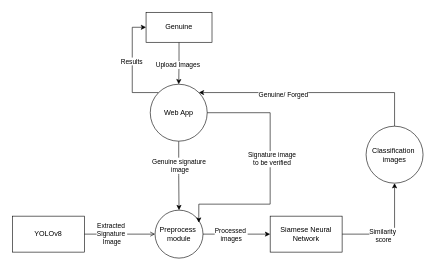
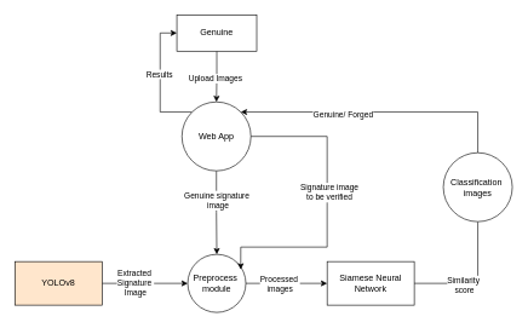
- <mxCell id="5" style="edgeStyle=orthogonalEdgeStyle;rounded=0;orthogonalLoop=1;jettySize=auto;html=1;entryX=0.5;entryY=1;entryDx=0;entryDy=0;" parent="1" source="7" target="21" edge="1"><mxGeometry relative="1" as="geometry" /></mxCell>
+ <mxCell id="5" style="edgeStyle=orthogonalEdgeStyle;rounded=0;orthogonalLoop=1;jettySize=auto;html=1;entryX=0.5;entryY=1;entryDx=0;entryDy=0;endArrow=none;" parent="1" source="7" target="21" edge="1"><mxGeometry relative="1" as="geometry" /></mxCell>
- <mxCell id="15" value="YOLOv8" style="rounded=0;whiteSpace=wrap;html=1;" parent="1" vertex="1"><mxGeometry y="360" width="120" height="60" as="geometry" x="20" /></mxCell>
+ <mxCell id="15" value="YOLOv8" style="rounded=0;whiteSpace=wrap;html=1;fillColor=#ffe6cc;" parent="1" vertex="1"><mxGeometry y="360" width="120" height="60" as="geometry" x="20" /></mxCell>
- <mxCell id="13" value="" style="edgeStyle=orthogonalEdgeStyle;rounded=0;orthogonalLoop=1;jettySize=auto;html=1;endArrow=open;" parent="1" source="15" target="18" edge="1"><mxGeometry relative="1" as="geometry" /></mxCell>
+ <mxCell id="13" value="" style="edgeStyle=orthogonalEdgeStyle;rounded=0;orthogonalLoop=1;jettySize=auto;html=1;" parent="1" source="15" target="18" edge="1"><mxGeometry relative="1" as="geometry" /></mxCell>
